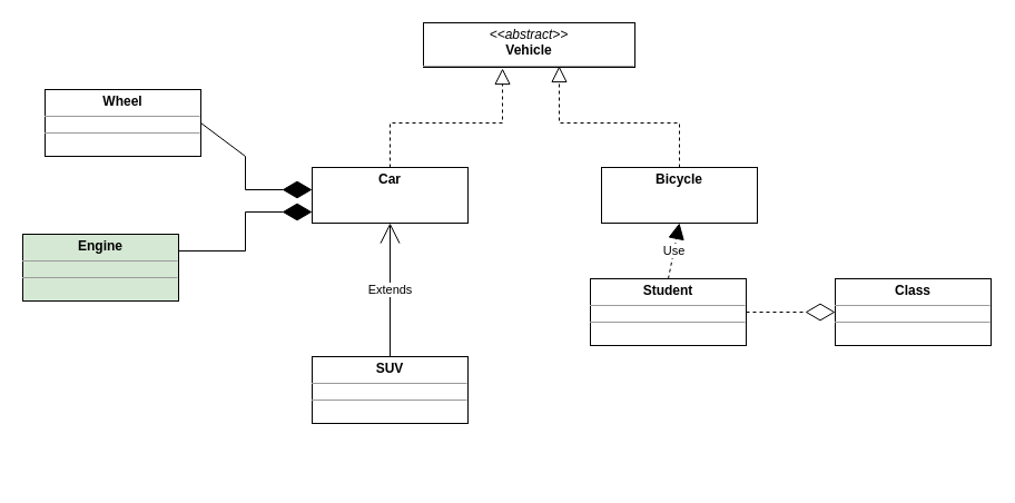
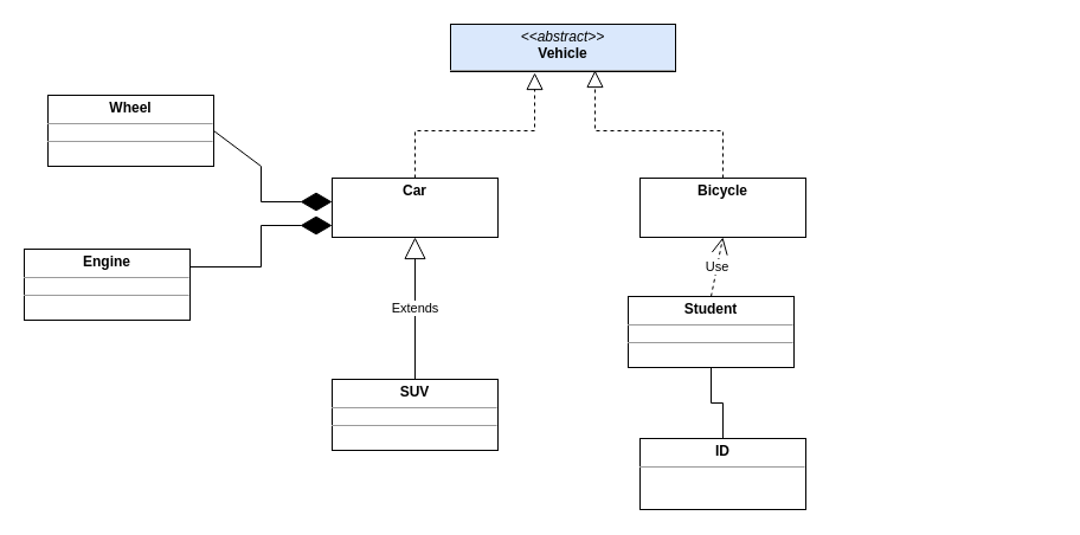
- <mxCell id="3" value="&lt;p style=&quot;margin:0px;margin-top:4px;text-align:center;&quot;&gt;&lt;i&gt;&amp;lt;&amp;lt;abstract&amp;gt;&amp;gt;&lt;/i&gt;&lt;br&gt;&lt;b&gt;Vehicle&lt;/b&gt;&lt;/p&gt;&lt;hr size=&quot;1&quot;&gt;&lt;p style=&quot;margin:0px;margin-left:4px;&quot;&gt;&lt;/p&gt;&lt;p style=&quot;margin:0px;margin-left:4px;&quot;&gt;&lt;br&gt;&lt;/p&gt;" style="verticalAlign=top;align=left;overflow=fill;fontSize=12;fontFamily=Helvetica;html=1;" vertex="1" parent="1"><mxGeometry x="380" y="20" width="190" height="40" as="geometry" /></mxCell>
+ <mxCell id="3" value="&lt;p style=&quot;margin:0px;margin-top:4px;text-align:center;&quot;&gt;&lt;i&gt;&amp;lt;&amp;lt;abstract&amp;gt;&amp;gt;&lt;/i&gt;&lt;br&gt;&lt;b&gt;Vehicle&lt;/b&gt;&lt;/p&gt;&lt;hr size=&quot;1&quot;&gt;&lt;p style=&quot;margin:0px;margin-left:4px;&quot;&gt;&lt;/p&gt;&lt;p style=&quot;margin:0px;margin-left:4px;&quot;&gt;&lt;br&gt;&lt;/p&gt;" style="verticalAlign=top;align=left;overflow=fill;fontSize=12;fontFamily=Helvetica;html=1;fillColor=#dae8fc;" vertex="1" parent="1"><mxGeometry x="380" y="20" width="190" height="40" as="geometry" /></mxCell>
- <mxCell id="18" value="Extends" style="endArrow=open;endSize=16;endFill=0;html=1;rounded=0;strokeWidth=1;exitX=0.5;exitY=0;exitDx=0;exitDy=0;" edge="1" parent="1" source="17" target="2"><mxGeometry width="160" relative="1" as="geometry"><mxPoint x="420" y="230" as="sourcePoint" /><mxPoint x="580" y="230" as="targetPoint" /></mxGeometry></mxCell>
+ <mxCell id="18" value="Extends" style="endArrow=block;endSize=16;endFill=0;html=1;rounded=0;strokeWidth=1;exitX=0.5;exitY=0;exitDx=0;exitDy=0;" edge="1" parent="1" source="17" target="2"><mxGeometry width="160" relative="1" as="geometry"><mxPoint x="420" y="230" as="sourcePoint" /><mxPoint x="580" y="230" as="targetPoint" /></mxGeometry></mxCell>
- <mxCell id="10" value="Use" style="endArrow=block;endSize=12;dashed=1;html=1;rounded=0;strokeWidth=1;exitX=0.5;exitY=0;exitDx=0;exitDy=0;entryX=0.5;entryY=1;entryDx=0;entryDy=0;" edge="1" parent="1" source="9" target="5"><mxGeometry width="160" relative="1" as="geometry"><mxPoint x="420" y="230" as="sourcePoint" /><mxPoint x="580" y="230" as="targetPoint" /></mxGeometry></mxCell>
+ <mxCell id="10" value="Use" style="endArrow=open;endSize=12;dashed=1;html=1;rounded=0;strokeWidth=1;exitX=0.5;exitY=0;exitDx=0;exitDy=0;entryX=0.5;entryY=1;entryDx=0;entryDy=0;" edge="1" parent="1" source="9" target="5"><mxGeometry width="160" relative="1" as="geometry"><mxPoint x="420" y="230" as="sourcePoint" /><mxPoint x="580" y="230" as="targetPoint" /></mxGeometry></mxCell>
- <mxCell id="7" value="&lt;p style=&quot;margin:0px;margin-top:4px;text-align:center;&quot;&gt;&lt;b&gt;Engine&lt;/b&gt;&lt;/p&gt;&lt;hr size=&quot;1&quot;&gt;&lt;div style=&quot;height:2px;&quot;&gt;&lt;/div&gt;&lt;hr size=&quot;1&quot;&gt;&lt;div style=&quot;height:2px;&quot;&gt;&lt;/div&gt;" style="verticalAlign=top;align=left;overflow=fill;fontSize=12;fontFamily=Helvetica;html=1;fillColor=#d5e8d4;" vertex="1" parent="1"><mxGeometry x="20" y="210" width="140" height="60" as="geometry" /></mxCell>
+ <mxCell id="7" value="&lt;p style=&quot;margin:0px;margin-top:4px;text-align:center;&quot;&gt;&lt;b&gt;Engine&lt;/b&gt;&lt;/p&gt;&lt;hr size=&quot;1&quot;&gt;&lt;div style=&quot;height:2px;&quot;&gt;&lt;/div&gt;&lt;hr size=&quot;1&quot;&gt;&lt;div style=&quot;height:2px;&quot;&gt;&lt;/div&gt;" style="verticalAlign=top;align=left;overflow=fill;fontSize=12;fontFamily=Helvetica;html=1;" vertex="1" parent="1"><mxGeometry x="20" y="210" width="140" height="60" as="geometry" /></mxCell>
- <mxCell id="12" value="" style="endArrow=diamondThin;endFill=0;endSize=24;html=1;rounded=0;dashed=1;strokeWidth=1;exitX=1;exitY=0.5;exitDx=0;exitDy=0;entryX=0;entryY=0.5;entryDx=0;entryDy=0;" edge="1" parent="1" source="9" target="11"><mxGeometry width="160" relative="1" as="geometry"><mxPoint x="690" y="350" as="sourcePoint" /><mxPoint x="850" y="350" as="targetPoint" /></mxGeometry></mxCell>
- <mxCell id="11" value="&lt;p style=&quot;margin:0px;margin-top:4px;text-align:center;&quot;&gt;&lt;b&gt;Class&lt;/b&gt;&lt;/p&gt;&lt;hr size=&quot;1&quot;/&gt;&lt;div style=&quot;height:2px;&quot;&gt;&lt;/div&gt;&lt;hr size=&quot;1&quot;/&gt;&lt;div style=&quot;height:2px;&quot;&gt;&lt;/div&gt;" style="verticalAlign=top;align=left;overflow=fill;fontSize=12;fontFamily=Helvetica;html=1;" vertex="1" parent="1"><mxGeometry x="750" y="250" width="140" height="60" as="geometry" /></mxCell>
+ <mxCell id="13" style="edgeStyle=orthogonalEdgeStyle;rounded=0;orthogonalLoop=1;jettySize=auto;html=1;exitX=0.5;exitY=0;exitDx=0;exitDy=0;entryX=0.5;entryY=1;entryDx=0;entryDy=0;endArrow=none;endFill=0;strokeWidth=1;" edge="1" parent="1" source="14" target="9"><mxGeometry relative="1" as="geometry" /></mxCell>
+ <mxCell id="14" value="&lt;p style=&quot;margin:0px;margin-top:4px;text-align:center;&quot;&gt;&lt;b&gt;ID&lt;/b&gt;&lt;/p&gt;&lt;hr size=&quot;1&quot;&gt;&lt;div style=&quot;height:2px;&quot;&gt;&lt;/div&gt;" style="verticalAlign=top;align=left;overflow=fill;fontSize=12;fontFamily=Helvetica;html=1;" vertex="1" parent="1"><mxGeometry x="540" y="370" width="140" height="60" as="geometry" /></mxCell>
